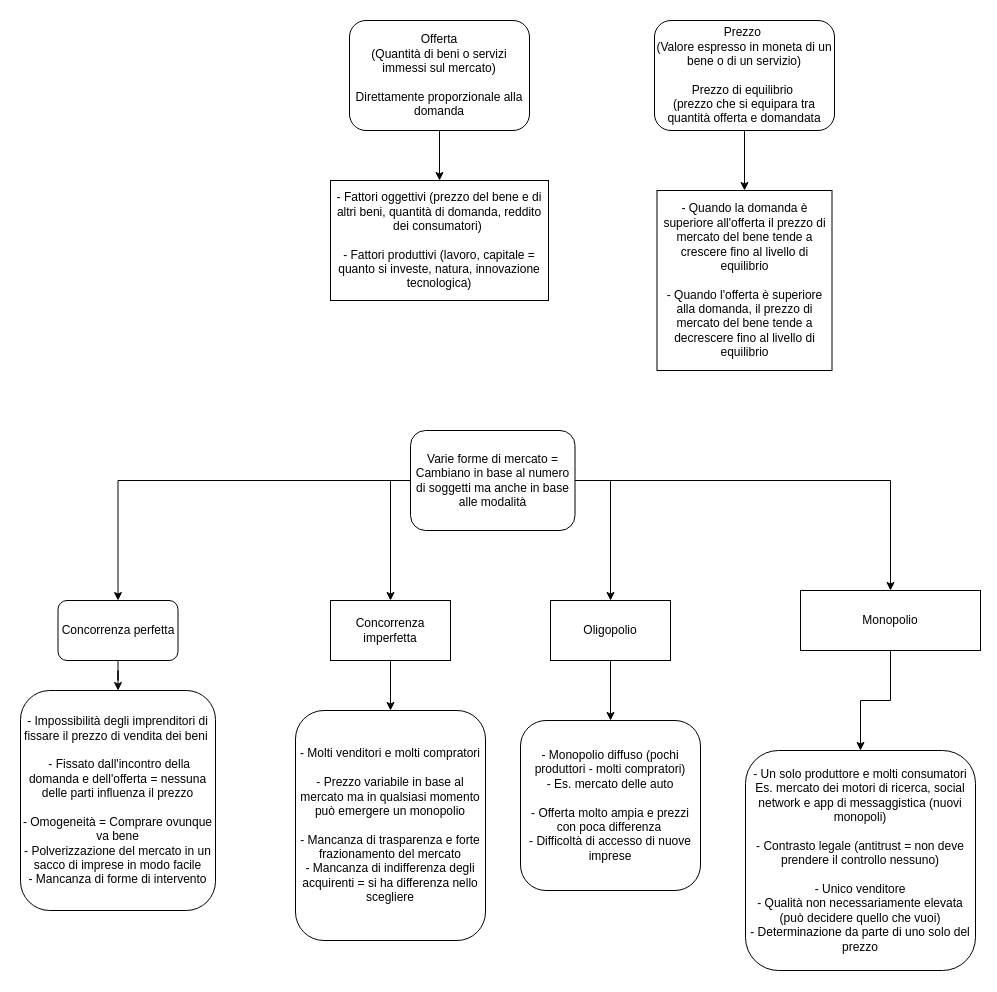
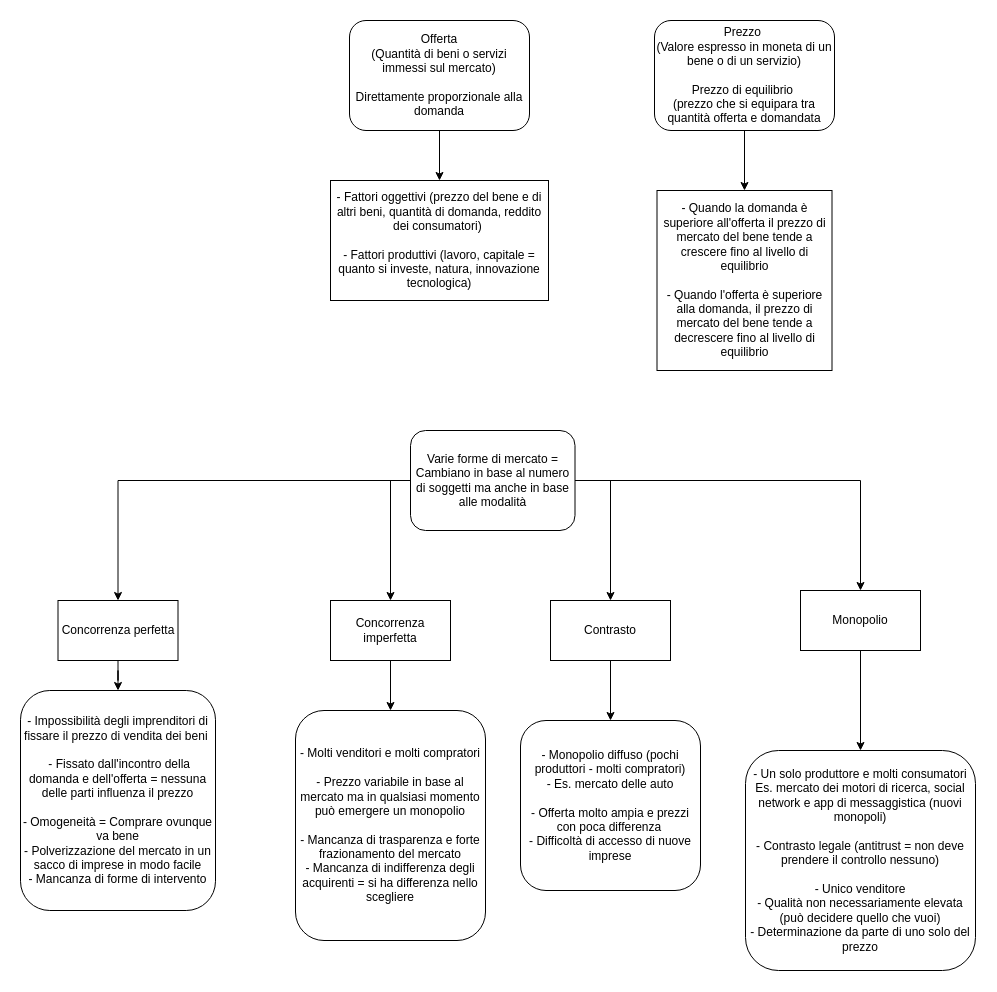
- <mxCell id="20" value="Monopolio" style="rounded=0;whiteSpace=wrap;html=1;" vertex="1" parent="1"><mxGeometry x="800" y="590" width="180" height="60" as="geometry" /></mxCell>
+ <mxCell id="20" value="Monopolio" style="rounded=0;whiteSpace=wrap;html=1;" vertex="1" parent="1"><mxGeometry x="800" y="590" width="120" height="60" as="geometry" /></mxCell>
- <mxCell id="14" value="Concorrenza perfetta" style="whiteSpace=wrap;html=1;rounded=1;" vertex="1" parent="1"><mxGeometry x="57.5" y="600" width="120" height="60" as="geometry" /></mxCell>
+ <mxCell id="14" value="Concorrenza perfetta" style="rounded=0;whiteSpace=wrap;html=1;" vertex="1" parent="1"><mxGeometry x="57.5" y="600" width="120" height="60" as="geometry" /></mxCell>
- <mxCell id="18" value="Oligopolio" style="rounded=0;whiteSpace=wrap;html=1;" vertex="1" parent="1"><mxGeometry x="550" y="600" width="120" height="60" as="geometry" /></mxCell>
+ <mxCell id="18" value="Contrasto" style="rounded=0;whiteSpace=wrap;html=1;" vertex="1" parent="1"><mxGeometry x="550" y="600" width="120" height="60" as="geometry" /></mxCell>
